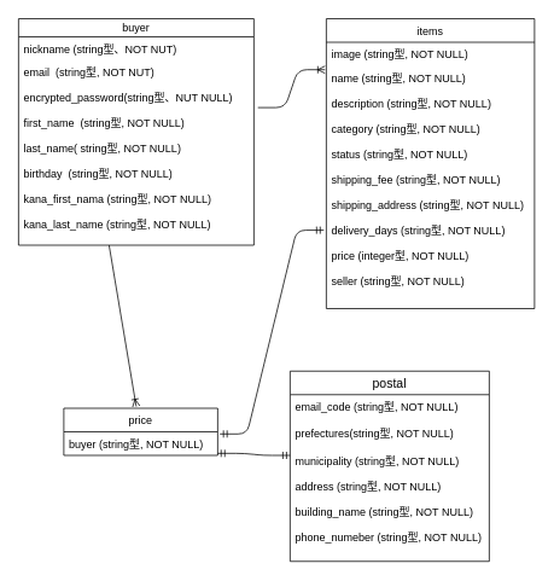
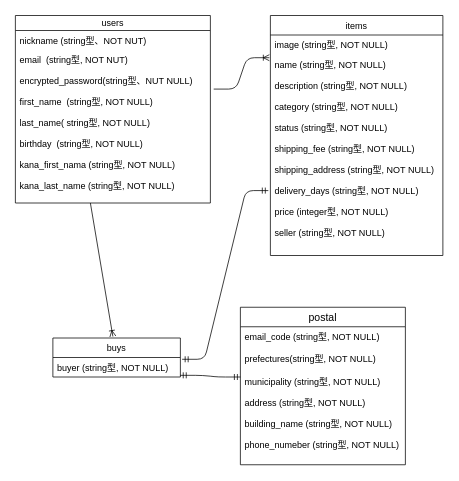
- <mxCell id="2" value="buyer" style="swimlane;fontStyle=0;childLayout=stackLayout;horizontal=1;startSize=20;horizontalStack=0;resizeParent=1;resizeParentMax=0;resizeLast=0;collapsible=1;marginBottom=0;" parent="1" vertex="1"><mxGeometry x="20" y="20" width="260" height="250" as="geometry" /></mxCell>
+ <mxCell id="2" value="users" style="swimlane;fontStyle=0;childLayout=stackLayout;horizontal=1;startSize=20;horizontalStack=0;resizeParent=1;resizeParentMax=0;resizeLast=0;collapsible=1;marginBottom=0;" parent="1" vertex="1"><mxGeometry x="20" y="20" width="260" height="250" as="geometry" /></mxCell>
- <mxCell id="9" value="price" style="swimlane;fontStyle=0;childLayout=stackLayout;horizontal=1;startSize=26;horizontalStack=0;resizeParent=1;resizeParentMax=0;resizeLast=0;collapsible=1;marginBottom=0;" parent="1" vertex="1"><mxGeometry x="70" y="450" width="170" height="52" as="geometry" /></mxCell>
+ <mxCell id="9" value="buys" style="swimlane;fontStyle=0;childLayout=stackLayout;horizontal=1;startSize=26;horizontalStack=0;resizeParent=1;resizeParentMax=0;resizeLast=0;collapsible=1;marginBottom=0;" parent="1" vertex="1"><mxGeometry x="70" y="450" width="170" height="52" as="geometry" /></mxCell>
